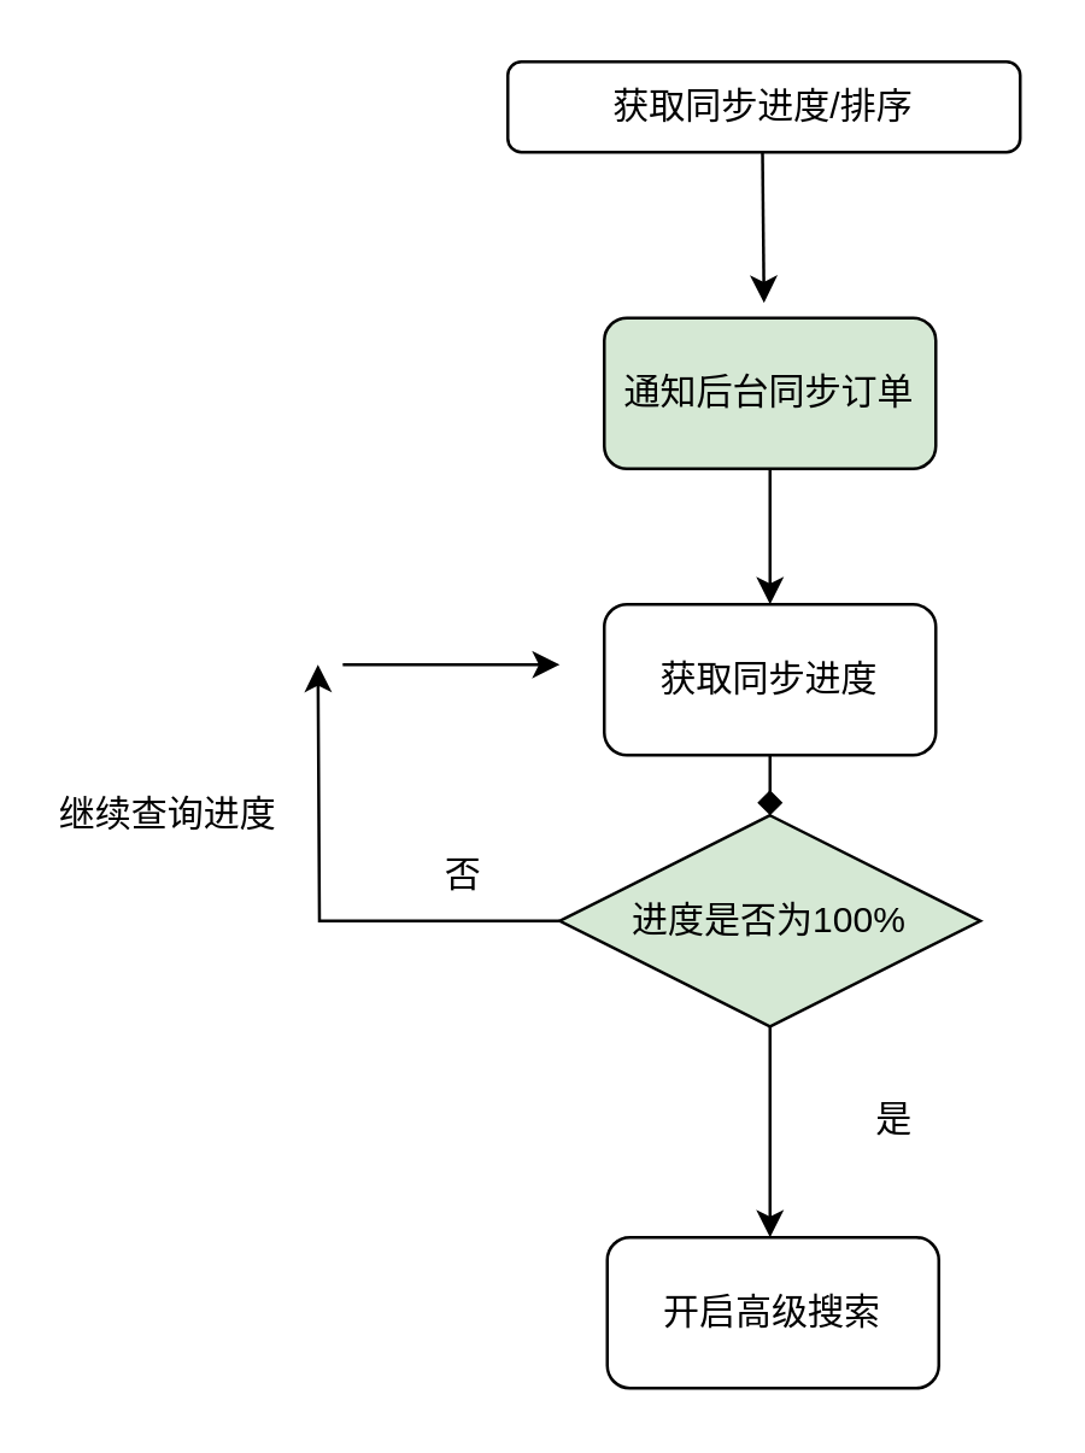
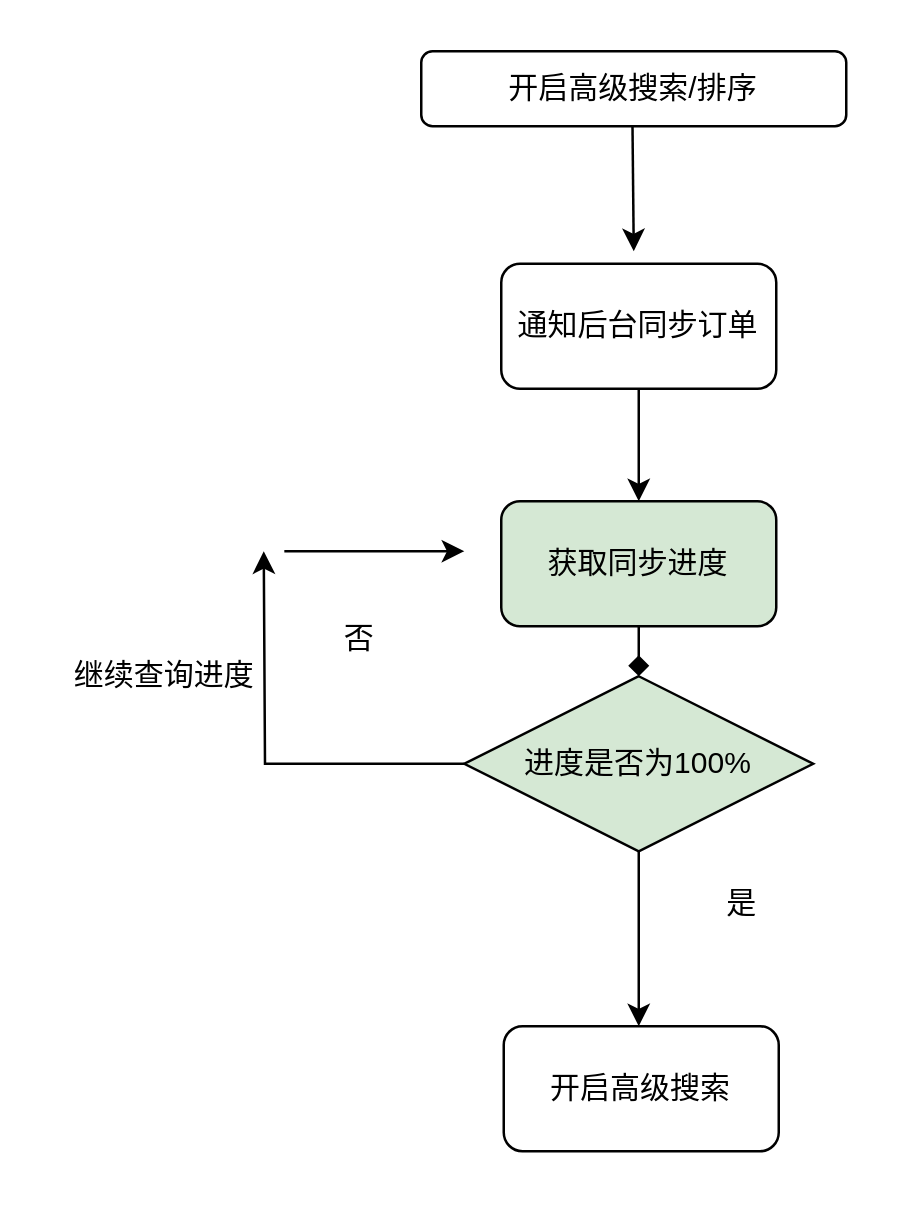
- <mxCell id="2" value="获取同步进度/排序" style="rounded=1;whiteSpace=wrap;html=1;" vertex="1" parent="1"><mxGeometry x="168" y="20" width="170" height="30" as="geometry" /></mxCell>
+ <mxCell id="2" value="开启高级搜索/排序" style="rounded=1;whiteSpace=wrap;html=1;" vertex="1" parent="1"><mxGeometry x="168" y="20" width="170" height="30" as="geometry" /></mxCell>
- <mxCell id="5" value="通知后台同步订单" style="rounded=1;whiteSpace=wrap;html=1;fillColor=#d5e8d4;" vertex="1" parent="1"><mxGeometry x="200" y="105" width="110" height="50" as="geometry" /></mxCell>
+ <mxCell id="5" value="通知后台同步订单" style="rounded=1;whiteSpace=wrap;html=1;" vertex="1" parent="1"><mxGeometry x="200" y="105" width="110" height="50" as="geometry" /></mxCell>
- <mxCell id="10" value="获取同步进度" style="rounded=1;whiteSpace=wrap;html=1;" vertex="1" parent="1"><mxGeometry x="200" y="200" width="110" height="50" as="geometry" /></mxCell>
+ <mxCell id="10" value="获取同步进度" style="rounded=1;whiteSpace=wrap;html=1;fillColor=#d5e8d4;" vertex="1" parent="1"><mxGeometry x="200" y="200" width="110" height="50" as="geometry" /></mxCell>
- <mxCell id="13" value="继续查询进度" style="text;html=1;align=center;verticalAlign=middle;resizable=0;points=[];autosize=1;" vertex="1" parent="1"><mxGeometry x="10" y="260" width="90" height="20" as="geometry" /></mxCell>
+ <mxCell id="13" value="继续查询进度" style="text;html=1;align=center;verticalAlign=middle;resizable=0;points=[];autosize=1;" vertex="1" parent="1"><mxGeometry x="20" y="260" width="90" height="20" as="geometry" /></mxCell>
- <mxCell id="11" value="否" style="text;html=1;align=center;verticalAlign=middle;resizable=0;points=[];autosize=1;" vertex="1" parent="1"><mxGeometry x="138" y="280" width="30" height="20" as="geometry" /></mxCell>
+ <mxCell id="11" value="否" style="text;html=1;align=center;verticalAlign=middle;resizable=0;points=[];autosize=1;" vertex="1" parent="1"><mxGeometry x="128" y="245" width="30" height="20" as="geometry" /></mxCell>
- <mxCell id="14" value="是" style="text;html=1;align=center;verticalAlign=middle;resizable=0;points=[];autosize=1;" vertex="1" parent="1"><mxGeometry x="281" y="361" width="30" height="20" as="geometry" /></mxCell>
+ <mxCell id="14" value="是" style="text;html=1;align=center;verticalAlign=middle;resizable=0;points=[];autosize=1;" vertex="1" parent="1"><mxGeometry x="281" y="351" width="30" height="20" as="geometry" /></mxCell>
